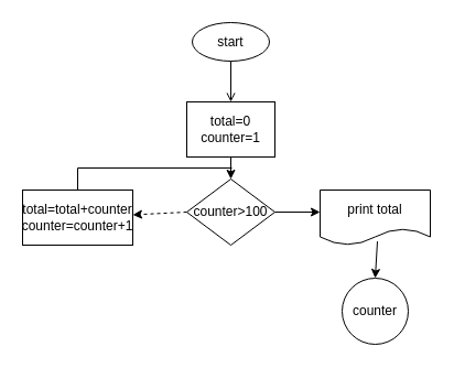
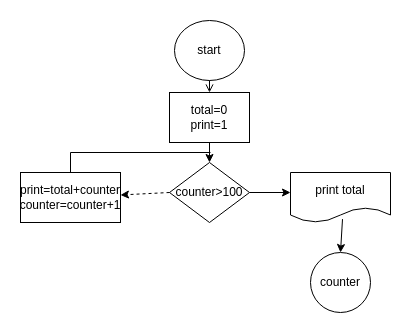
- <mxCell id="2" value="start" style="ellipse;whiteSpace=wrap;html=1;" vertex="1" parent="1"><mxGeometry x="174" y="20" width="70" height="35" as="geometry" /></mxCell>
+ <mxCell id="2" value="start" style="ellipse;whiteSpace=wrap;html=1;" vertex="1" parent="1"><mxGeometry x="174" y="20" width="70" height="60" as="geometry" /></mxCell>
- <mxCell id="3" value="total=0&lt;br&gt;counter=1" style="rounded=0;whiteSpace=wrap;html=1;" vertex="1" parent="1"><mxGeometry x="169" y="92" width="80" height="50" as="geometry" /></mxCell>
+ <mxCell id="3" value="total=0&lt;br&gt;print=1" style="rounded=0;whiteSpace=wrap;html=1;" vertex="1" parent="1"><mxGeometry x="169" y="92" width="80" height="50" as="geometry" /></mxCell>
- <mxCell id="5" value="total=total+counter&lt;br&gt;counter=counter+1" style="rounded=0;whiteSpace=wrap;html=1;" vertex="1" parent="1"><mxGeometry x="20" y="172" width="100" height="50" as="geometry" /></mxCell>
+ <mxCell id="5" value="print=total+counter&lt;br&gt;counter=counter+1" style="rounded=0;whiteSpace=wrap;html=1;" vertex="1" parent="1"><mxGeometry x="20" y="172" width="100" height="50" as="geometry" /></mxCell>
